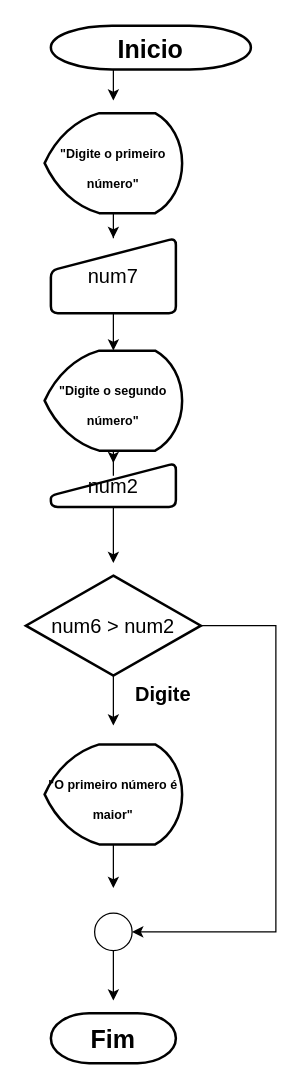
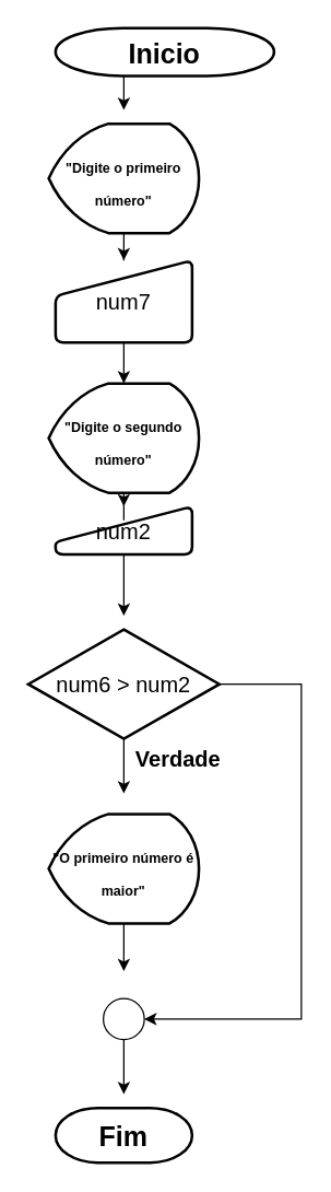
- <mxCell id="18" value="&lt;b&gt;Digite&lt;/b&gt;" style="text;html=1;strokeColor=none;fillColor=none;align=center;verticalAlign=middle;whiteSpace=wrap;rounded=0;fontSize=16;" vertex="1" parent="1"><mxGeometry x="100" y="540" width="60" height="30" as="geometry" /></mxCell>
+ <mxCell id="18" value="&lt;b&gt;Verdade&lt;/b&gt;" style="text;html=1;strokeColor=none;fillColor=none;align=center;verticalAlign=middle;whiteSpace=wrap;rounded=0;fontSize=16;" vertex="1" parent="1"><mxGeometry x="100" y="540" width="60" height="30" as="geometry" /></mxCell>
